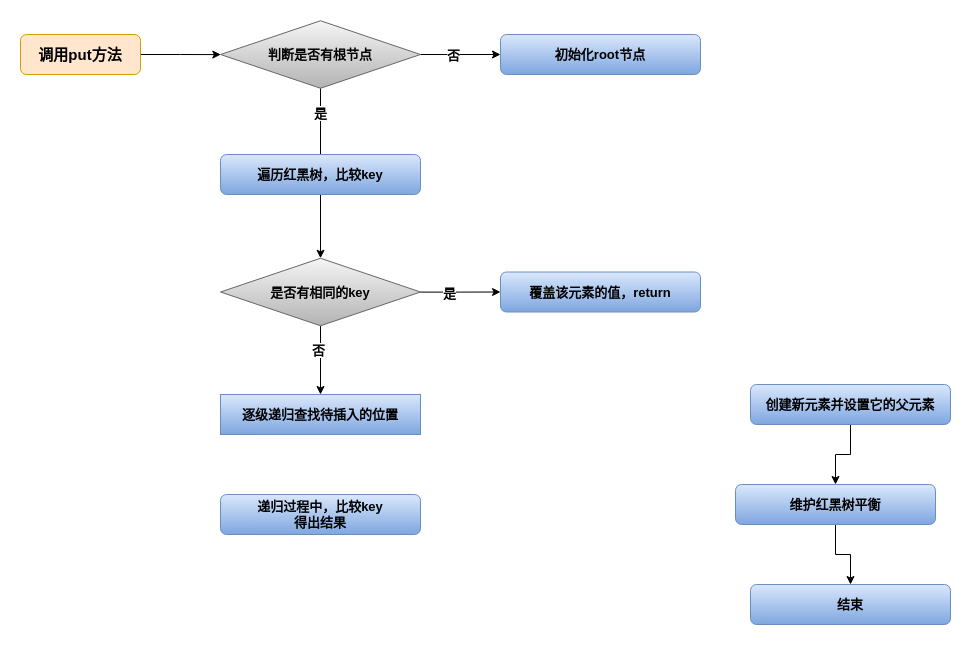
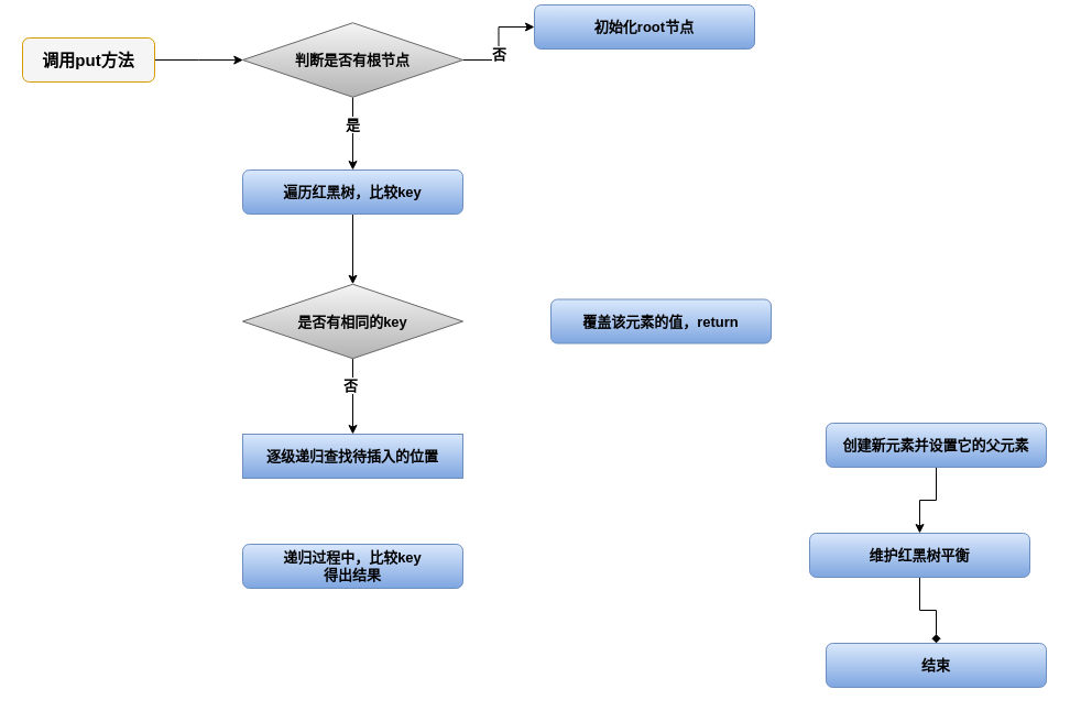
- <mxCell id="3" value="调用put方法" style="rounded=1;whiteSpace=wrap;html=1;fontSize=15;fontStyle=1;fillColor=#ffe6cc;strokeColor=#d79b00;" vertex="1" parent="1"><mxGeometry x="20" y="34" width="120" height="40" as="geometry" /></mxCell>
+ <mxCell id="3" value="调用put方法" style="rounded=1;whiteSpace=wrap;html=1;fontSize=15;fontStyle=1;fillColor=#f5f5f5;strokeColor=#d79b00;" vertex="1" parent="1"><mxGeometry x="20" y="34" width="120" height="40" as="geometry" /></mxCell>
- <mxCell id="9" value="初始化root节点" style="rounded=1;whiteSpace=wrap;html=1;fontSize=13;fontStyle=1;fillColor=#dae8fc;strokeColor=#6c8ebf;gradientColor=#7ea6e0;" vertex="1" parent="1"><mxGeometry x="500" y="34" width="200" height="40" as="geometry" /></mxCell>
+ <mxCell id="9" value="初始化root节点" style="rounded=1;whiteSpace=wrap;html=1;fontSize=13;fontStyle=1;fillColor=#dae8fc;strokeColor=#6c8ebf;gradientColor=#7ea6e0;" vertex="1" parent="1"><mxGeometry x="485" y="4" width="200" height="40" as="geometry" /></mxCell>
- <mxCell id="6" style="edgeStyle=orthogonalEdgeStyle;rounded=0;orthogonalLoop=1;jettySize=auto;html=1;exitX=0.5;exitY=1;exitDx=0;exitDy=0;entryX=0.5;entryY=0;entryDx=0;entryDy=0;fontSize=13;endArrow=none;" edge="1" parent="1" source="8" target="11"><mxGeometry relative="1" as="geometry" /></mxCell>
+ <mxCell id="6" style="edgeStyle=orthogonalEdgeStyle;rounded=0;orthogonalLoop=1;jettySize=auto;html=1;exitX=0.5;exitY=1;exitDx=0;exitDy=0;entryX=0.5;entryY=0;entryDx=0;entryDy=0;fontSize=13;" edge="1" parent="1" source="8" target="11"><mxGeometry relative="1" as="geometry" /></mxCell>
- <mxCell id="12" value="" style="edgeStyle=orthogonalEdgeStyle;rounded=0;orthogonalLoop=1;jettySize=auto;html=1;fontSize=13;" edge="1" parent="1" source="16" target="17"><mxGeometry relative="1" as="geometry" /></mxCell>
- <mxCell id="13" value="是" style="edgeLabel;html=1;align=center;verticalAlign=middle;resizable=0;points=[];fontSize=13;fontStyle=1" vertex="1" connectable="0" parent="12"><mxGeometry x="-0.271" y="-1" relative="1" as="geometry"><mxPoint as="offset" /></mxGeometry></mxCell>
- <mxCell id="21" value="" style="edgeStyle=orthogonalEdgeStyle;rounded=0;orthogonalLoop=1;jettySize=auto;html=1;fontSize=13;" edge="1" parent="1" source="22" target="23"><mxGeometry relative="1" as="geometry" /></mxCell>
+ <mxCell id="21" value="" style="edgeStyle=orthogonalEdgeStyle;rounded=0;orthogonalLoop=1;jettySize=auto;html=1;fontSize=13;endArrow=diamond;" edge="1" parent="1" source="22" target="23"><mxGeometry relative="1" as="geometry" /></mxCell>
